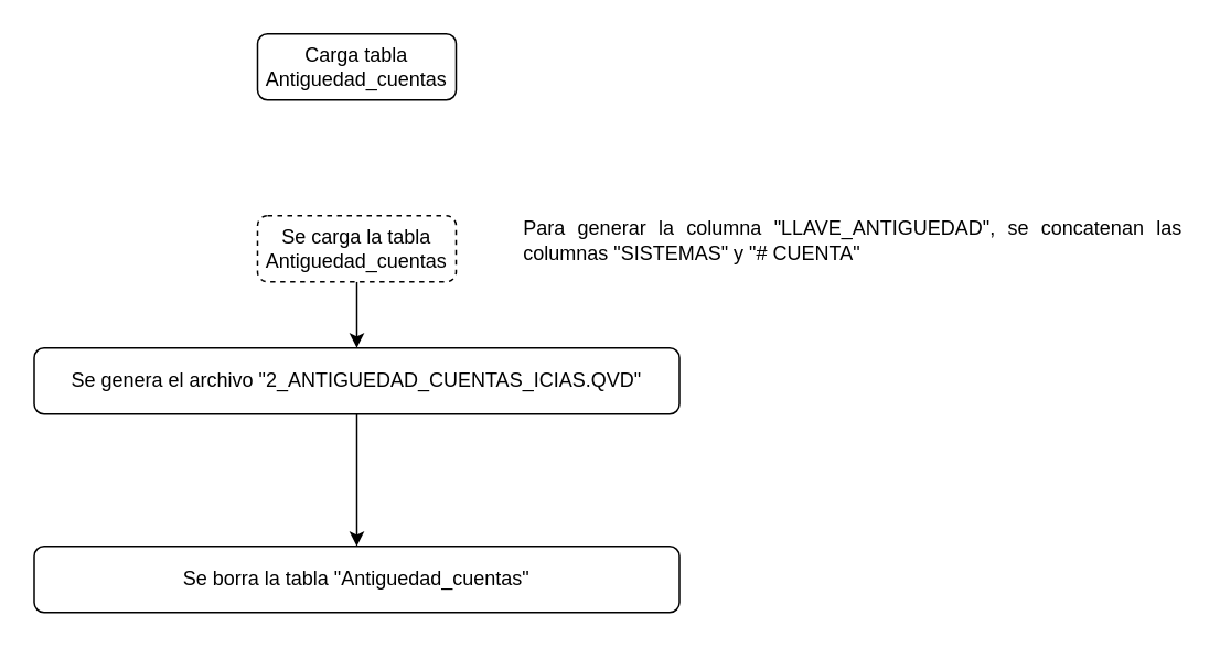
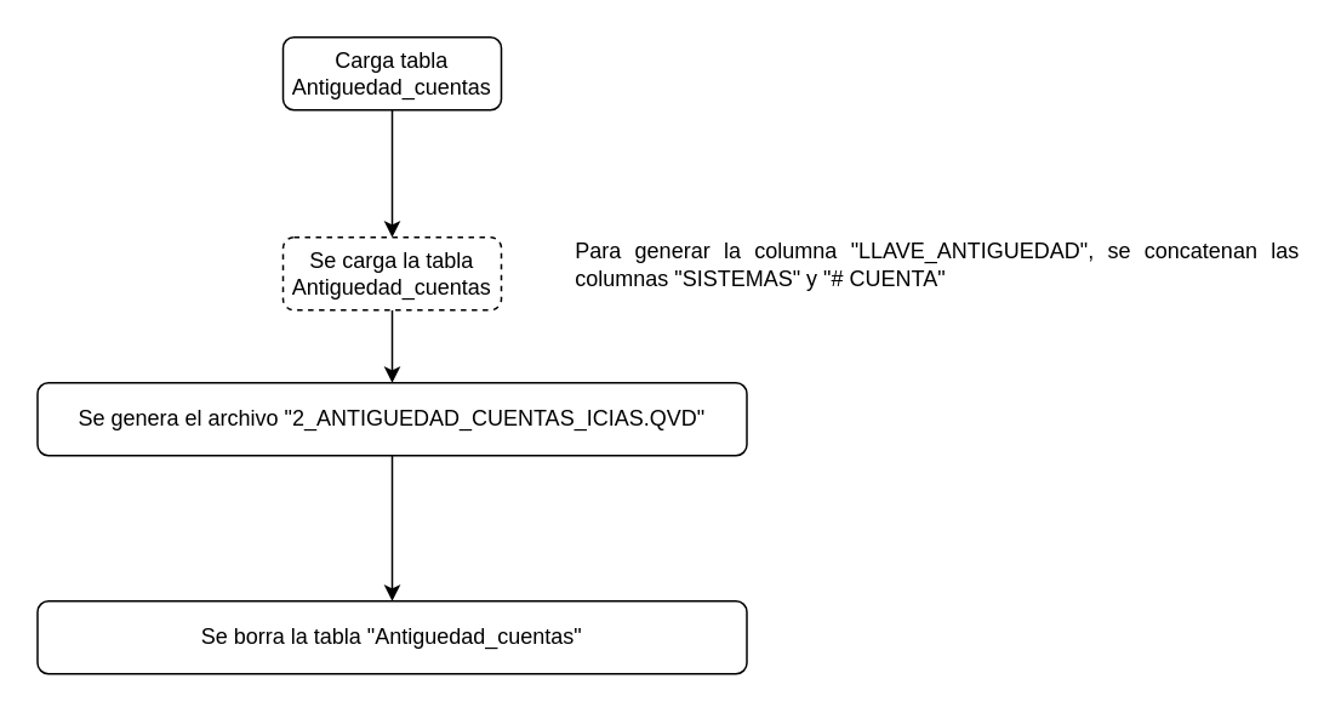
+ <mxCell id="2" value="" style="edgeStyle=orthogonalEdgeStyle;rounded=0;orthogonalLoop=1;jettySize=auto;html=1;" edge="1" parent="1" source="3" target="5"><mxGeometry relative="1" as="geometry" /></mxCell>
